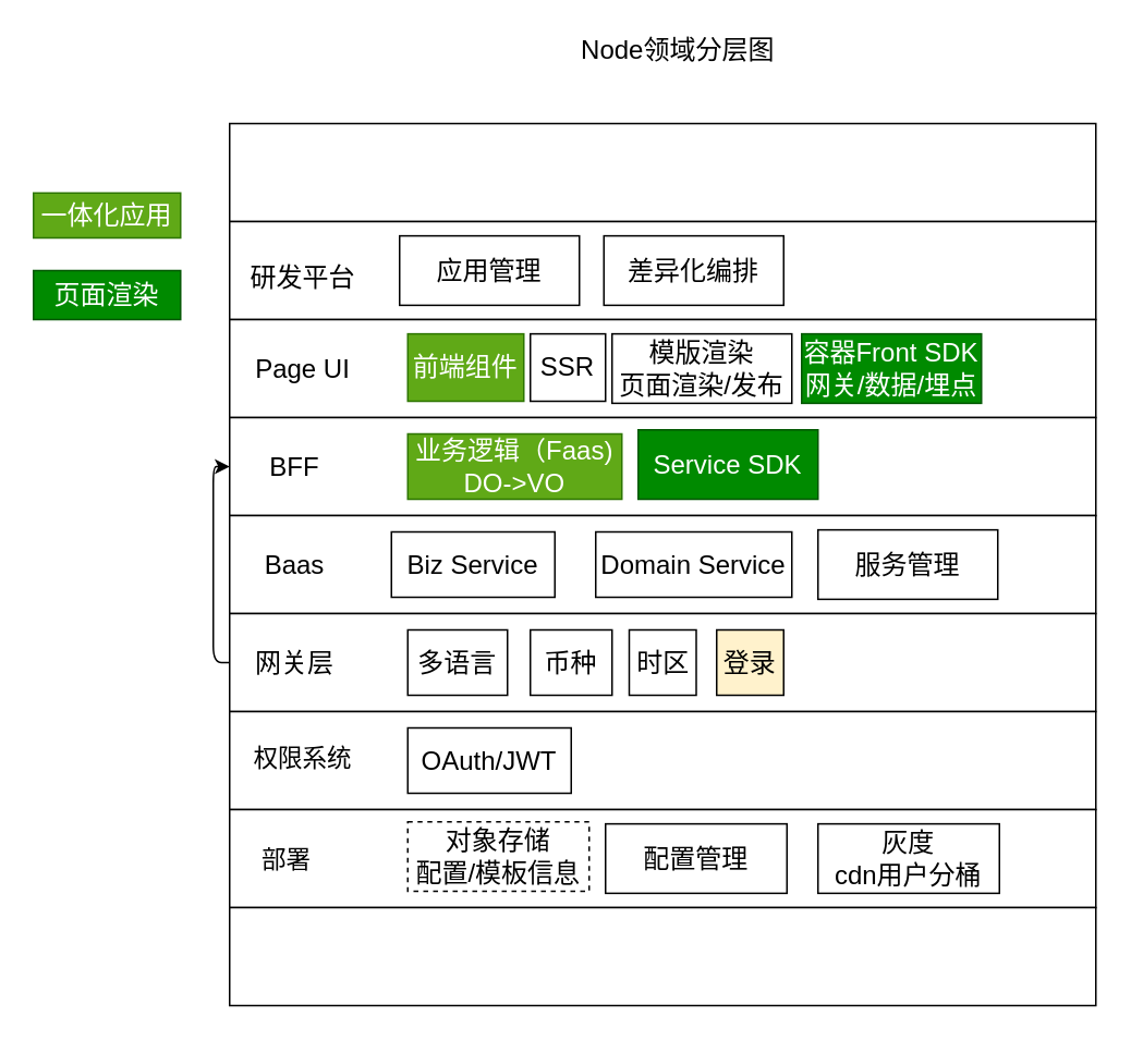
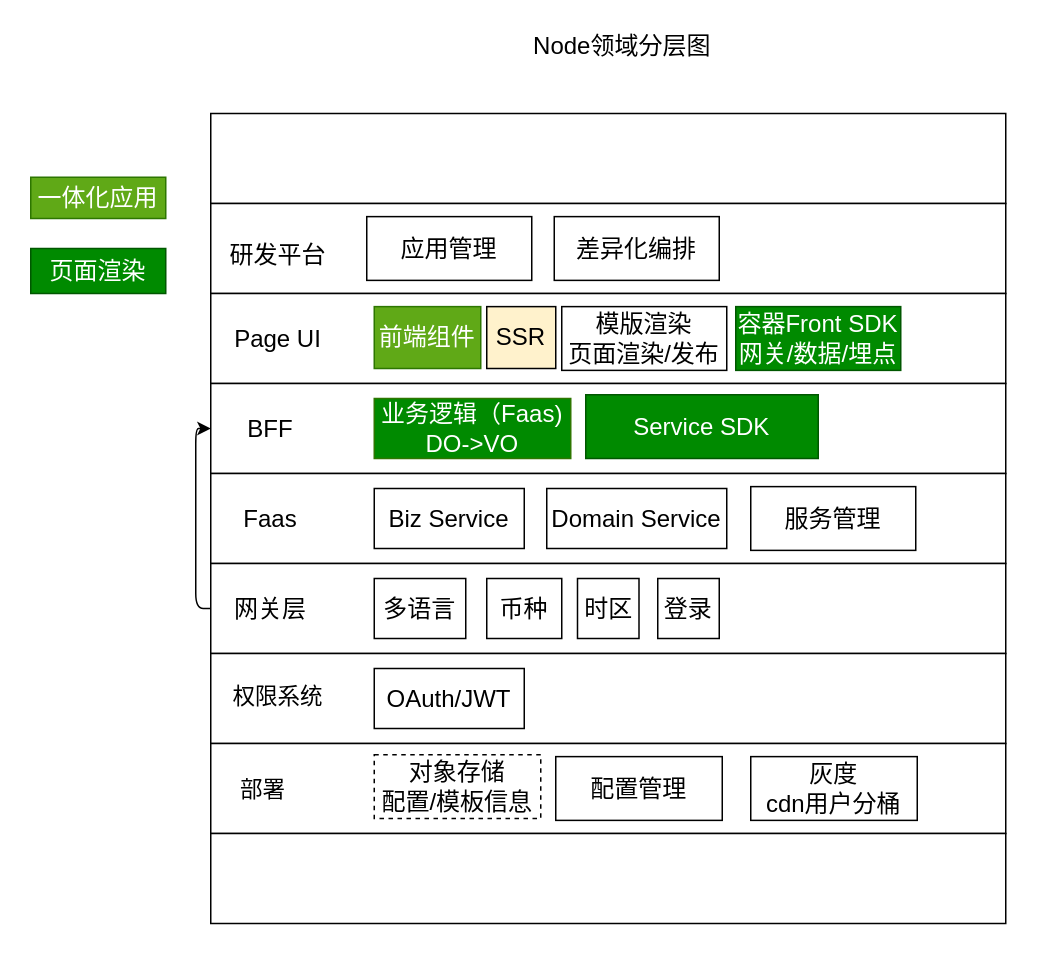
- <mxCell id="36" value="SSR" style="rounded=0;whiteSpace=wrap;html=1;fontSize=16;" vertex="1" parent="1"><mxGeometry x="324" y="203.75" width="46" height="41.25" as="geometry" /></mxCell>
+ <mxCell id="36" value="SSR" style="rounded=0;whiteSpace=wrap;html=1;fontSize=16;fillColor=#fff2cc;" vertex="1" parent="1"><mxGeometry x="324" y="203.75" width="46" height="41.25" as="geometry" /></mxCell>
- <mxCell id="29" value="Service SDK" style="rounded=0;whiteSpace=wrap;html=1;fontSize=16;fillColor=#008a00;fontColor=#ffffff;strokeColor=#005700;" vertex="1" parent="1"><mxGeometry x="390" y="262.5" width="110" height="42.5" as="geometry" /></mxCell>
+ <mxCell id="29" value="Service SDK" style="rounded=0;whiteSpace=wrap;html=1;fontSize=16;fillColor=#008a00;fontColor=#ffffff;strokeColor=#005700;" vertex="1" parent="1"><mxGeometry x="390" y="262.5" width="155" height="42.5" as="geometry" /></mxCell>
- <mxCell id="14" value="业务逻辑（Faas)&lt;br&gt;DO-&amp;gt;VO" style="rounded=0;whiteSpace=wrap;html=1;fontSize=16;fillColor=#60a917;fontColor=#ffffff;strokeColor=#2D7600;" parent="1" vertex="1"><mxGeometry x="249" y="265" width="131" height="40" as="geometry" /></mxCell>
+ <mxCell id="14" value="业务逻辑（Faas)&lt;br&gt;DO-&amp;gt;VO" style="rounded=0;whiteSpace=wrap;html=1;fontSize=16;fillColor=#008a00;fontColor=#ffffff;strokeColor=#2D7600;" parent="1" vertex="1"><mxGeometry x="249" y="265" width="131" height="40" as="geometry" /></mxCell>
- <mxCell id="18" value="&lt;font style=&quot;font-size: 16px&quot;&gt;Baas&lt;/font&gt;" style="text;html=1;strokeColor=none;fillColor=none;align=center;verticalAlign=middle;whiteSpace=wrap;rounded=0;" vertex="1" parent="1"><mxGeometry x="150" y="330" width="60" height="30" as="geometry" /></mxCell>
+ <mxCell id="18" value="&lt;font style=&quot;font-size: 16px&quot;&gt;Faas&lt;/font&gt;" style="text;html=1;strokeColor=none;fillColor=none;align=center;verticalAlign=middle;whiteSpace=wrap;rounded=0;" vertex="1" parent="1"><mxGeometry x="150" y="330" width="60" height="30" as="geometry" /></mxCell>
- <mxCell id="19" value="Biz Service" style="rounded=0;whiteSpace=wrap;html=1;fontSize=16;" vertex="1" parent="1"><mxGeometry x="239" y="325" width="100" height="40" as="geometry" /></mxCell>
+ <mxCell id="19" value="Biz Service" style="rounded=0;whiteSpace=wrap;html=1;fontSize=16;" vertex="1" parent="1"><mxGeometry x="249" y="325" width="100" height="40" as="geometry" /></mxCell>
- <mxCell id="35" value="登录" style="rounded=0;whiteSpace=wrap;html=1;fontSize=16;fillColor=#fff2cc;" vertex="1" parent="1"><mxGeometry x="438" y="385" width="41" height="40" as="geometry" /></mxCell>
+ <mxCell id="35" value="登录" style="rounded=0;whiteSpace=wrap;html=1;fontSize=16;" vertex="1" parent="1"><mxGeometry x="438" y="385" width="41" height="40" as="geometry" /></mxCell>
